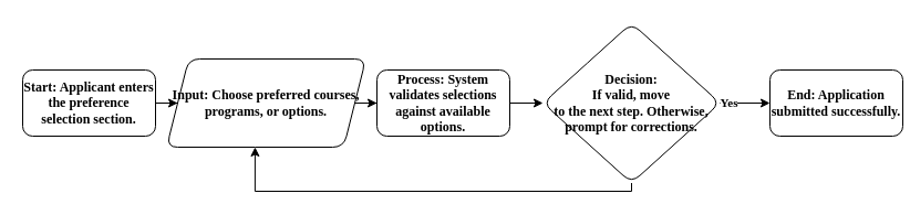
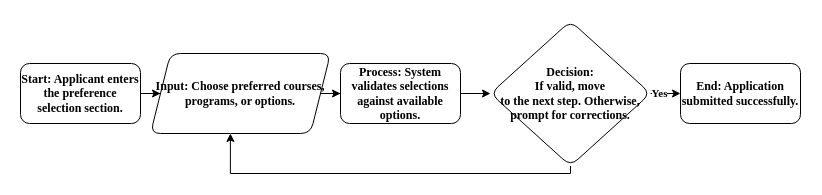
- <mxCell id="11" value="End: Application submitted successfully." style="whiteSpace=wrap;html=1;rounded=1;fontStyle=1;fontFamily=Comic Sans MS;" vertex="1" parent="1"><mxGeometry x="695" y="63" width="120" height="60" as="geometry" /></mxCell>
+ <mxCell id="11" value="End: Application submitted successfully." style="whiteSpace=wrap;html=1;rounded=1;fontStyle=1;fontFamily=Comic Sans MS;" vertex="1" parent="1"><mxGeometry x="680" width="120" height="60" as="geometry" y="63" /></mxCell>
